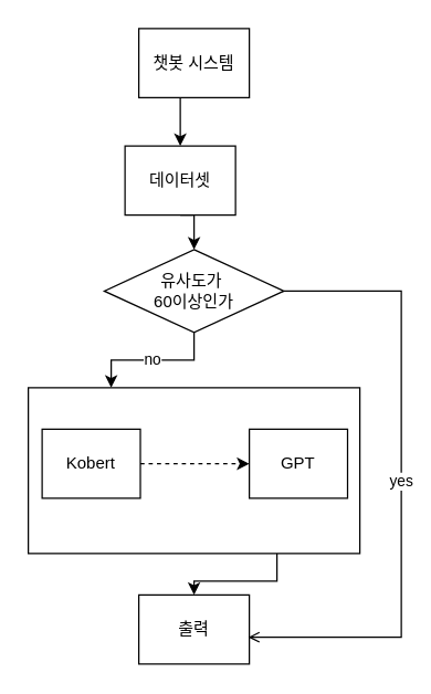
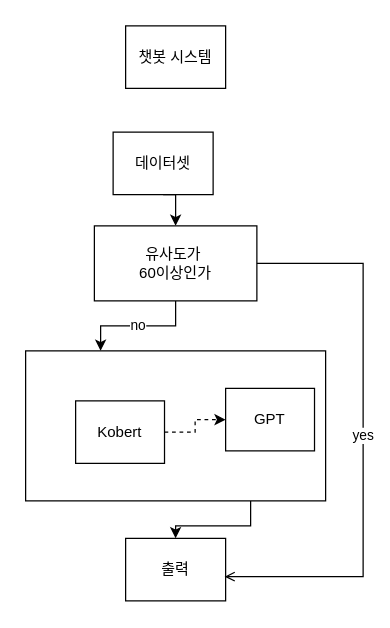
- <mxCell id="4" style="edgeStyle=orthogonalEdgeStyle;rounded=0;orthogonalLoop=1;jettySize=auto;html=1;exitX=0.5;exitY=1;exitDx=0;exitDy=0;entryX=0.5;entryY=0;entryDx=0;entryDy=0;" parent="1" source="5" target="3" edge="1"><mxGeometry relative="1" as="geometry" /></mxCell>
- <mxCell id="7" value="유사도가&amp;nbsp;&lt;div&gt;60이상인가&lt;/div&gt;" style="rhombus;whiteSpace=wrap;html=1;" parent="1" vertex="1"><mxGeometry x="75" y="180" width="130" height="60" as="geometry" /></mxCell>
+ <mxCell id="7" value="유사도가&amp;nbsp;&lt;div&gt;60이상인가&lt;/div&gt;" style="whiteSpace=wrap;html=1;rounded=0;" parent="1" vertex="1"><mxGeometry x="75" y="180" width="130" height="60" as="geometry" /></mxCell>
- <mxCell id="11" value="&lt;span style=&quot;font-size: 12px;&quot;&gt;Kobert&lt;/span&gt;" style="rounded=0;whiteSpace=wrap;html=1;" parent="1" vertex="1"><mxGeometry x="29.997" y="310" width="71.111" height="50" as="geometry" /></mxCell>
+ <mxCell id="11" value="&lt;span style=&quot;font-size: 12px;&quot;&gt;Kobert&lt;/span&gt;" style="rounded=0;whiteSpace=wrap;html=1;" parent="1" vertex="1"><mxGeometry x="59.997" y="320" width="71.111" height="50" as="geometry" /></mxCell>
